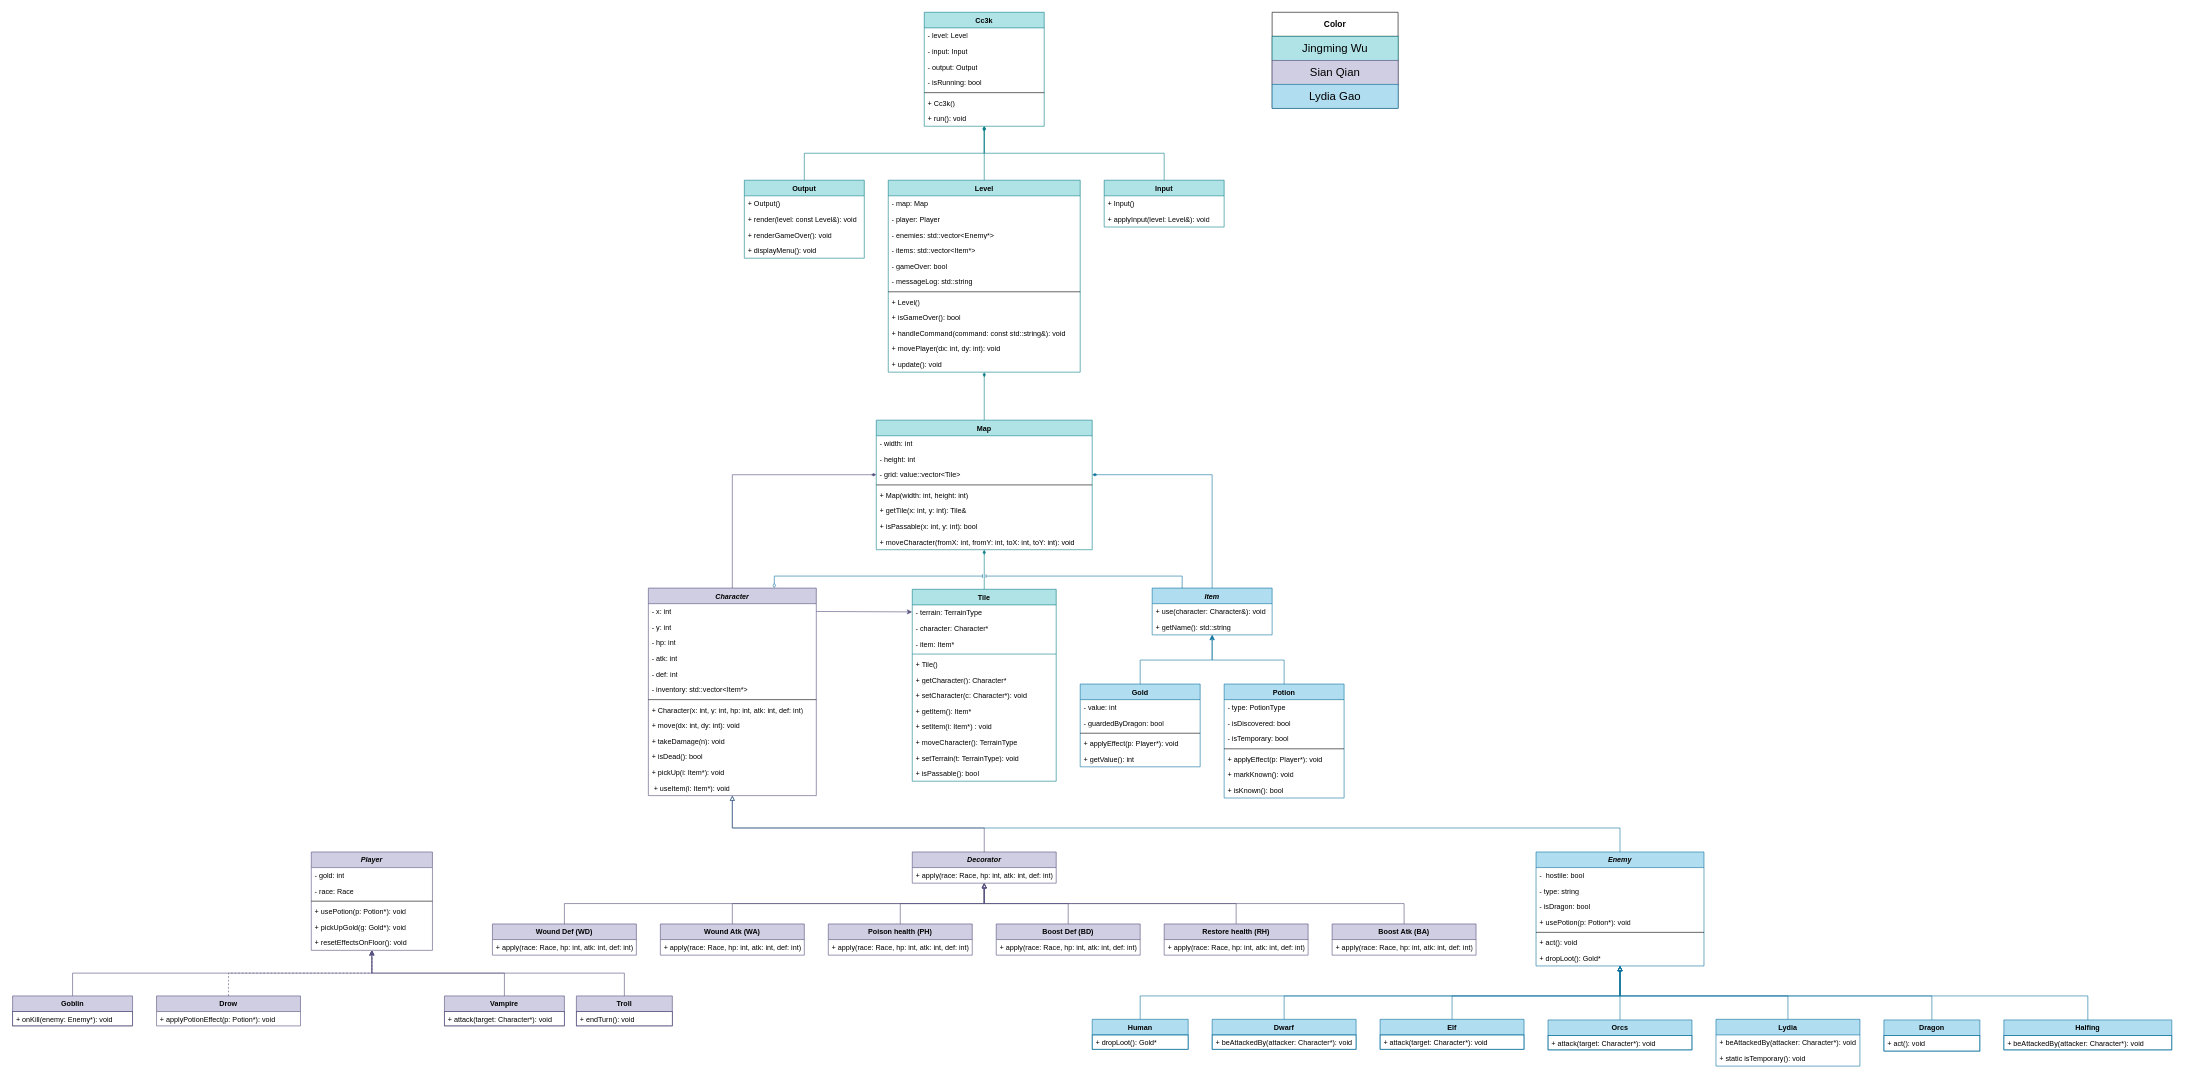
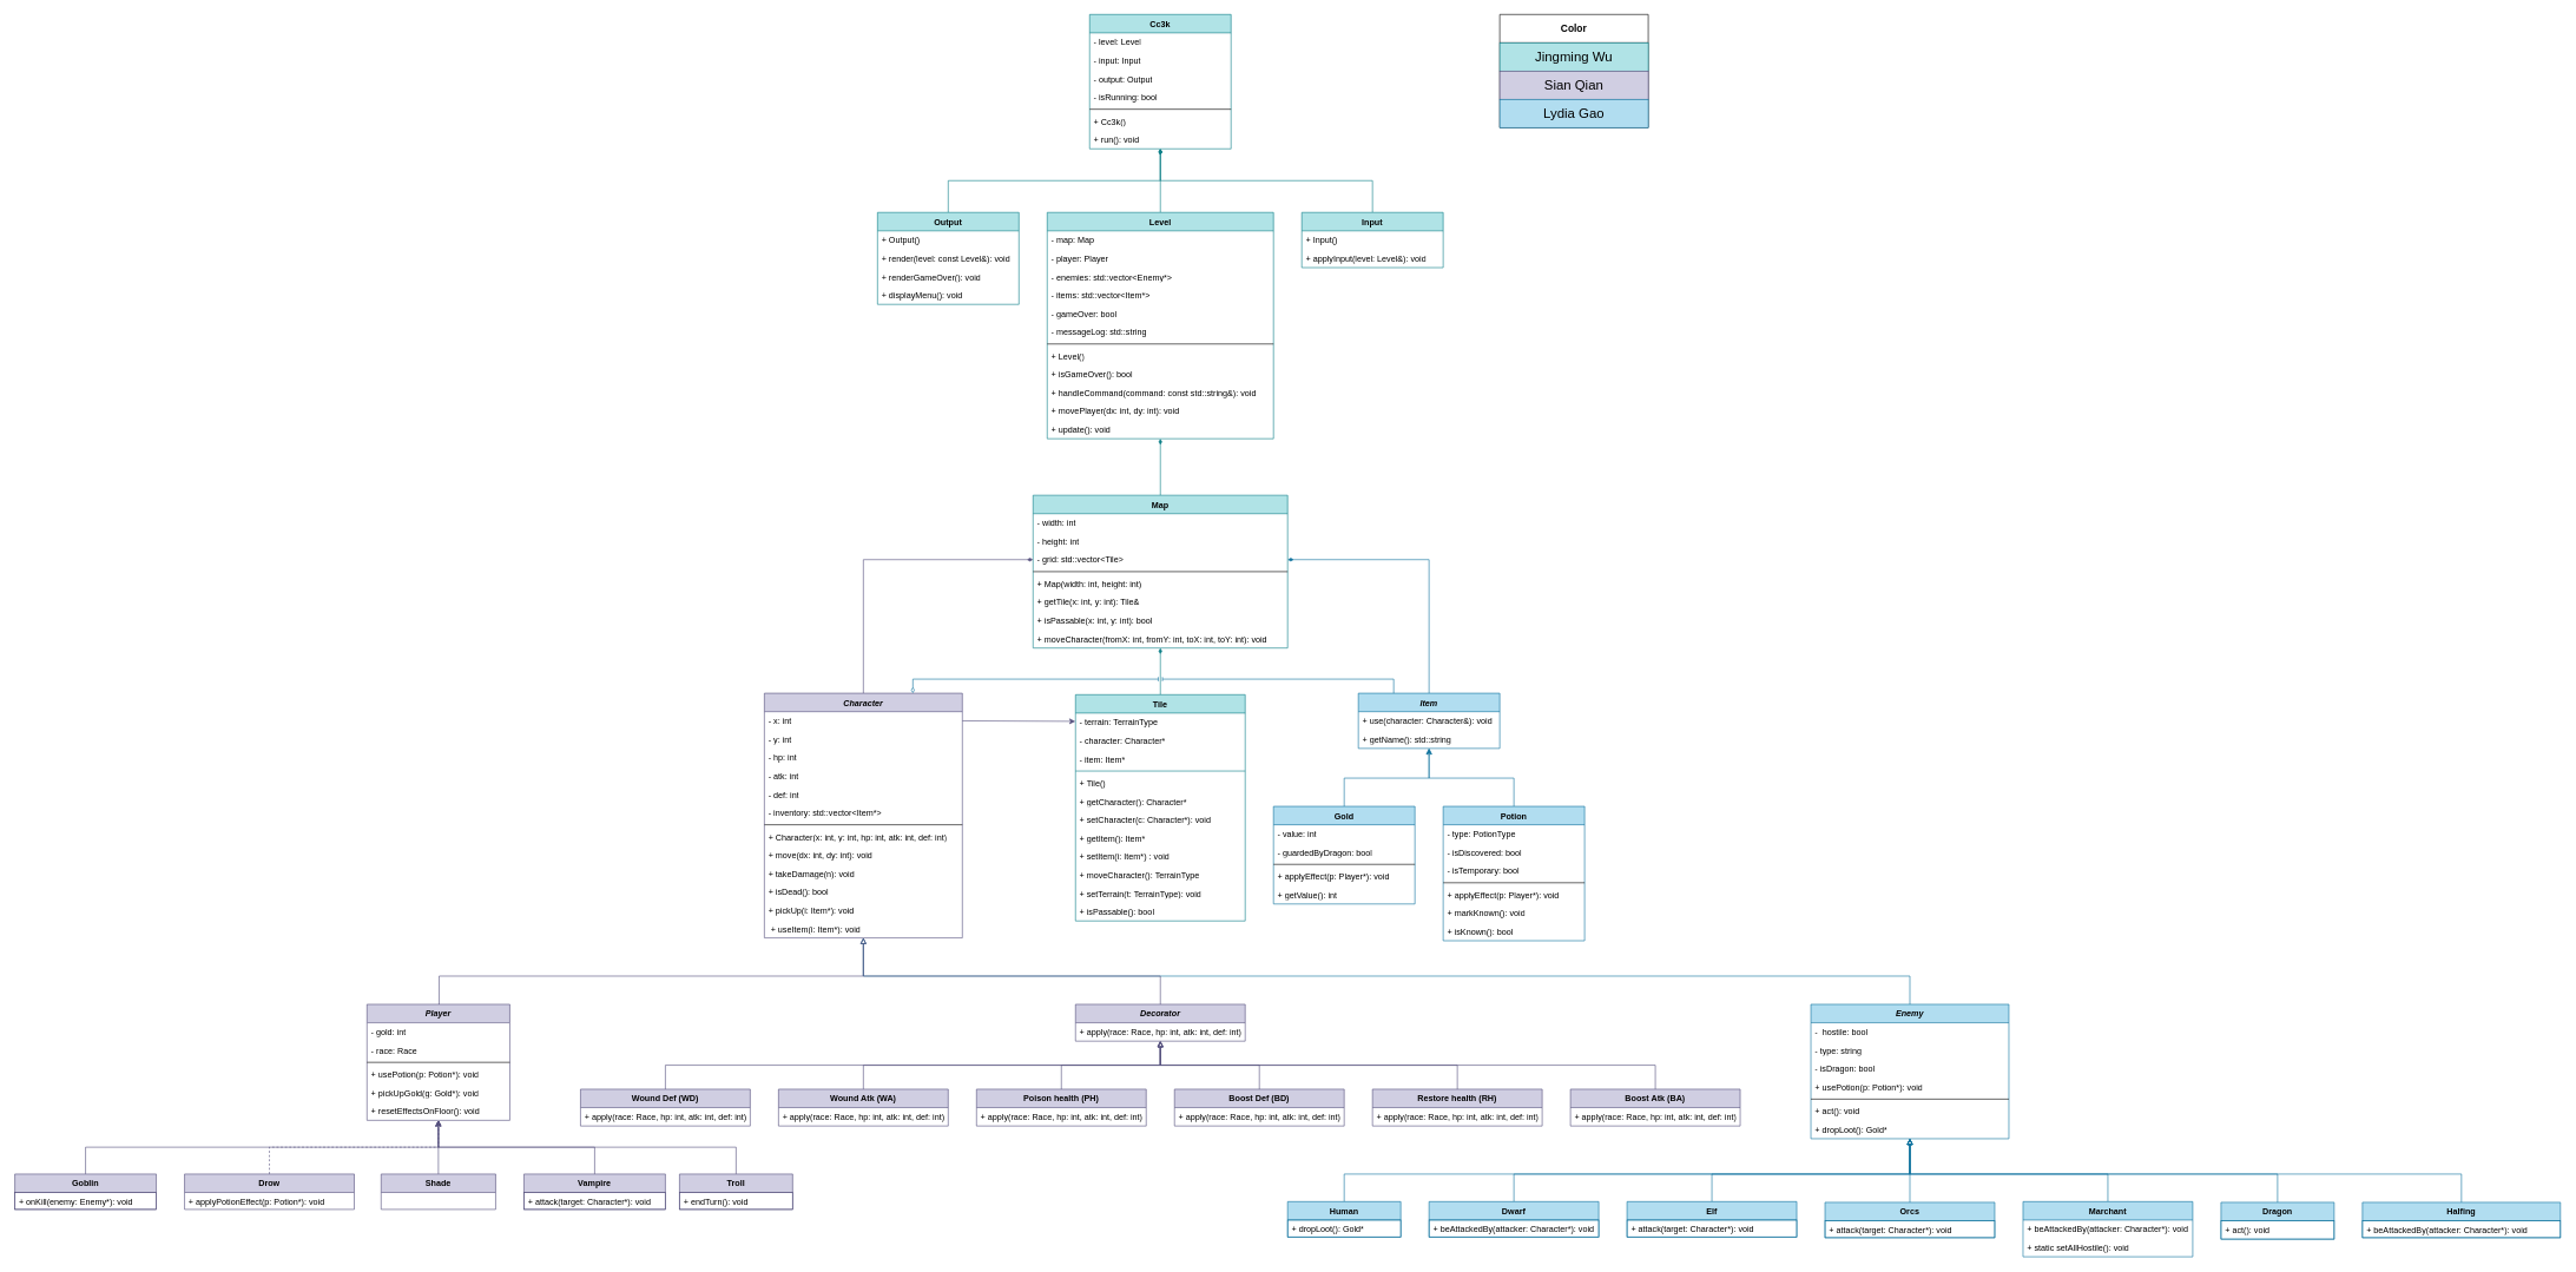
- <mxCell id="29" value="- grid: value::vector&amp;lt;Tile&amp;gt;" style="text;align=left;verticalAlign=top;spacingLeft=4;spacingRight=4;overflow=hidden;rotatable=0;points=[[0,0.5],[1,0.5]];portConstraint=eastwest;whiteSpace=wrap;html=1;labelBackgroundColor=light-dark(default, #00b3ff);swimlaneLine=1;textShadow=0;" parent="26" vertex="1"><mxGeometry y="78" width="360" height="26" as="geometry" /></mxCell>
+ <mxCell id="29" value="- grid: std::vector&amp;lt;Tile&amp;gt;" style="text;align=left;verticalAlign=top;spacingLeft=4;spacingRight=4;overflow=hidden;rotatable=0;points=[[0,0.5],[1,0.5]];portConstraint=eastwest;whiteSpace=wrap;html=1;labelBackgroundColor=light-dark(default, #00b3ff);swimlaneLine=1;textShadow=0;" parent="26" vertex="1"><mxGeometry y="78" width="360" height="26" as="geometry" /></mxCell>
+ <mxCell id="111" style="edgeStyle=orthogonalEdgeStyle;rounded=0;orthogonalLoop=1;jettySize=auto;html=1;exitX=0.5;exitY=0;exitDx=0;exitDy=0;endArrow=block;endFill=0;fillColor=#d0cee2;strokeColor=#56517e;" parent="1" source="112" target="82" edge="1"><mxGeometry relative="1" as="geometry"><Array as="points"><mxPoint x="620" y="1420" /><mxPoint x="620" y="1380" /><mxPoint x="1220" y="1380" /></Array></mxGeometry></mxCell>
+ <mxCell id="49" style="edgeStyle=orthogonalEdgeStyle;rounded=0;orthogonalLoop=1;jettySize=auto;html=1;exitX=0.5;exitY=0;exitDx=0;exitDy=0;fillColor=#d0cee2;strokeColor=#56517e;" parent="1" source="50" target="112" edge="1"><mxGeometry relative="1" as="geometry" /></mxCell>
+ <mxCell id="50" value="Shade" style="swimlane;fontStyle=1;align=center;verticalAlign=top;childLayout=stackLayout;horizontal=1;startSize=26;horizontalStack=0;resizeParent=1;resizeParentMax=0;resizeLast=0;collapsible=1;marginBottom=0;whiteSpace=wrap;html=1;fillColor=#d0cee2;strokeColor=#56517e;" parent="1" vertex="1"><mxGeometry x="538" y="1660" width="162" height="50" as="geometry" /></mxCell>
- <mxCell id="166" value="Lydia" style="swimlane;fontStyle=1;align=center;verticalAlign=top;childLayout=stackLayout;horizontal=1;startSize=26;horizontalStack=0;resizeParent=1;resizeParentMax=0;resizeLast=0;collapsible=1;marginBottom=0;whiteSpace=wrap;html=1;strokeColor=#10739e;spacingLeft=4;spacingRight=4;fontFamily=Helvetica;fontSize=12;fillColor=#b1ddf0;" parent="1" vertex="1"><mxGeometry x="2860" y="1699" width="240" height="78" as="geometry" /></mxCell>
+ <mxCell id="166" value="Marchant" style="swimlane;fontStyle=1;align=center;verticalAlign=top;childLayout=stackLayout;horizontal=1;startSize=26;horizontalStack=0;resizeParent=1;resizeParentMax=0;resizeLast=0;collapsible=1;marginBottom=0;whiteSpace=wrap;html=1;strokeColor=#10739e;spacingLeft=4;spacingRight=4;fontFamily=Helvetica;fontSize=12;fillColor=#b1ddf0;" parent="1" vertex="1"><mxGeometry x="2860" y="1699" width="240" height="78" as="geometry" /></mxCell>
- <mxCell id="168" value="+ static isTemporary(): void" style="text;strokeColor=none;fillColor=none;align=left;verticalAlign=top;spacingLeft=4;spacingRight=4;overflow=hidden;rotatable=0;points=[[0,0.5],[1,0.5]];portConstraint=eastwest;whiteSpace=wrap;html=1;fontFamily=Helvetica;fontSize=12;fontColor=default;" parent="166" vertex="1"><mxGeometry y="52" width="240" height="26" as="geometry" /></mxCell>
+ <mxCell id="168" value="+ static setAllHostile(): void" style="text;strokeColor=none;fillColor=none;align=left;verticalAlign=top;spacingLeft=4;spacingRight=4;overflow=hidden;rotatable=0;points=[[0,0.5],[1,0.5]];portConstraint=eastwest;whiteSpace=wrap;html=1;fontFamily=Helvetica;fontSize=12;fontColor=default;" parent="166" vertex="1"><mxGeometry y="52" width="240" height="26" as="geometry" /></mxCell>
